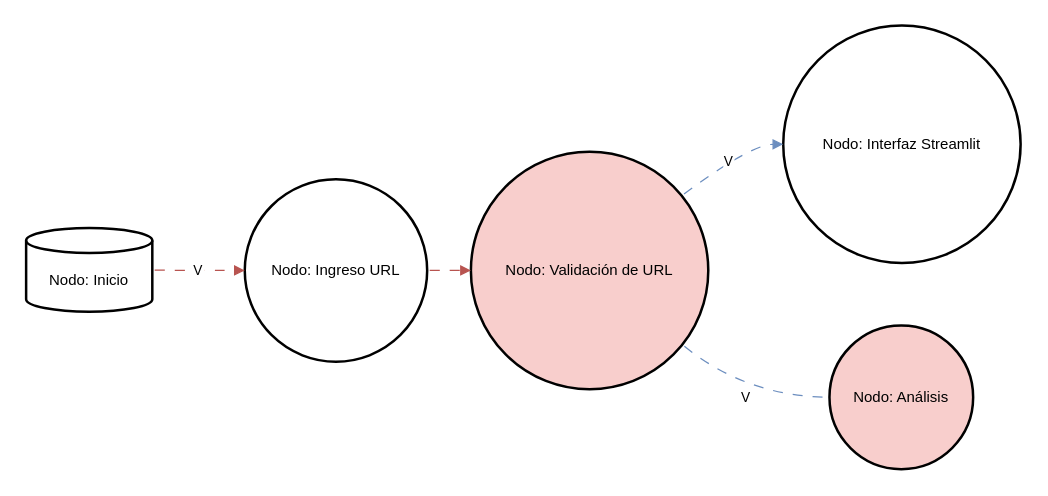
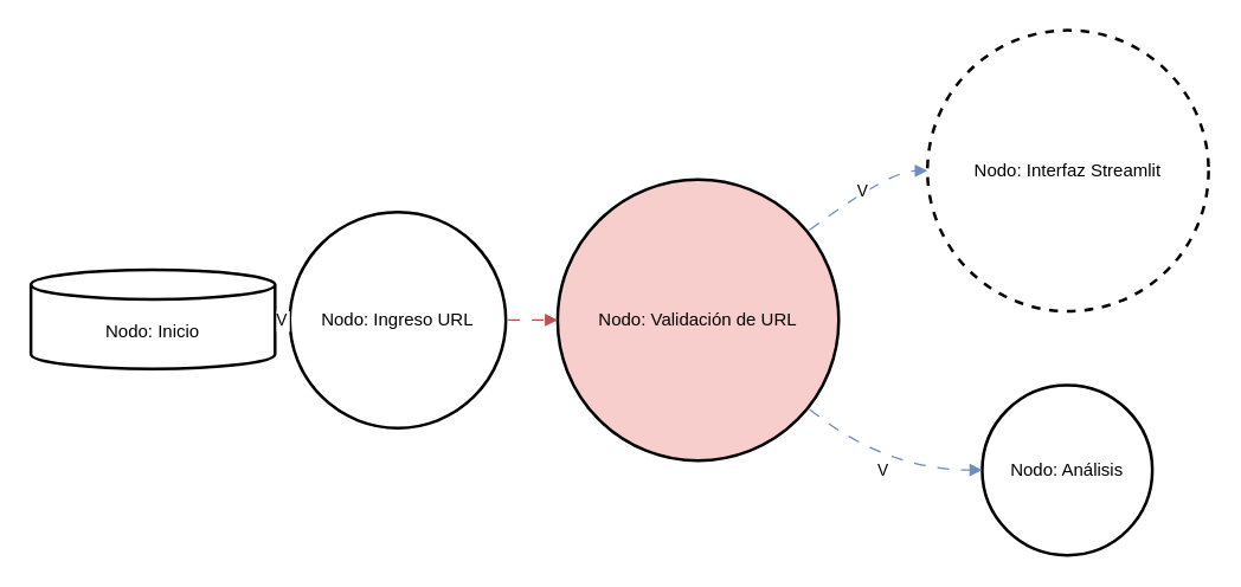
- <mxCell id="5" value="Nodo: Interfaz Streamlit" style="ellipse;aspect=fixed;strokeWidth=2;whiteSpace=wrap;" parent="1" vertex="1"><mxGeometry x="626" width="190" height="190" as="geometry" y="20" /></mxCell>
+ <mxCell id="5" value="Nodo: Interfaz Streamlit" style="ellipse;aspect=fixed;strokeWidth=2;whiteSpace=wrap;dashed=1;" parent="1" vertex="1"><mxGeometry x="626" width="190" height="190" as="geometry" y="20" /></mxCell>
- <mxCell id="2" value="Nodo: Inicio" style="shape=cylinder3;boundedLbl=1;backgroundOutline=1;size=10;strokeWidth=2;whiteSpace=wrap;" parent="1" vertex="1"><mxGeometry y="182" width="101" height="67" as="geometry" x="20" /></mxCell>
+ <mxCell id="2" value="Nodo: Inicio" style="shape=cylinder3;boundedLbl=1;backgroundOutline=1;size=10;strokeWidth=2;whiteSpace=wrap;" parent="1" vertex="1"><mxGeometry x="20" y="182" width="165" height="67" as="geometry" /></mxCell>
- <mxCell id="10" value="V" style="curved=1;startArrow=none;endArrow=none;exitX=1.001;exitY=0.904;entryX=0.0;entryY=0.494;flowAnimation=1;fillColor=#dae8fc;strokeColor=#6c8ebf;" parent="1" source="4" target="6" edge="1"><mxGeometry relative="1" as="geometry"><Array as="points"><mxPoint x="596" y="317" /></Array></mxGeometry></mxCell>
+ <mxCell id="10" value="V" style="curved=1;startArrow=none;endArrow=block;exitX=1.001;exitY=0.904;entryX=0.0;entryY=0.494;flowAnimation=1;fillColor=#dae8fc;strokeColor=#6c8ebf;" parent="1" source="4" target="6" edge="1"><mxGeometry relative="1" as="geometry"><Array as="points"><mxPoint x="596" y="317" /></Array></mxGeometry></mxCell>
- <mxCell id="6" value="Nodo: Análisis" style="ellipse;aspect=fixed;strokeWidth=2;whiteSpace=wrap;fillColor=#f8cecc;" parent="1" vertex="1"><mxGeometry x="663" y="260" width="115" height="115" as="geometry" /></mxCell>
+ <mxCell id="6" value="Nodo: Análisis" style="ellipse;aspect=fixed;strokeWidth=2;whiteSpace=wrap;" parent="1" vertex="1"><mxGeometry x="663" y="260" width="115" height="115" as="geometry" /></mxCell>
